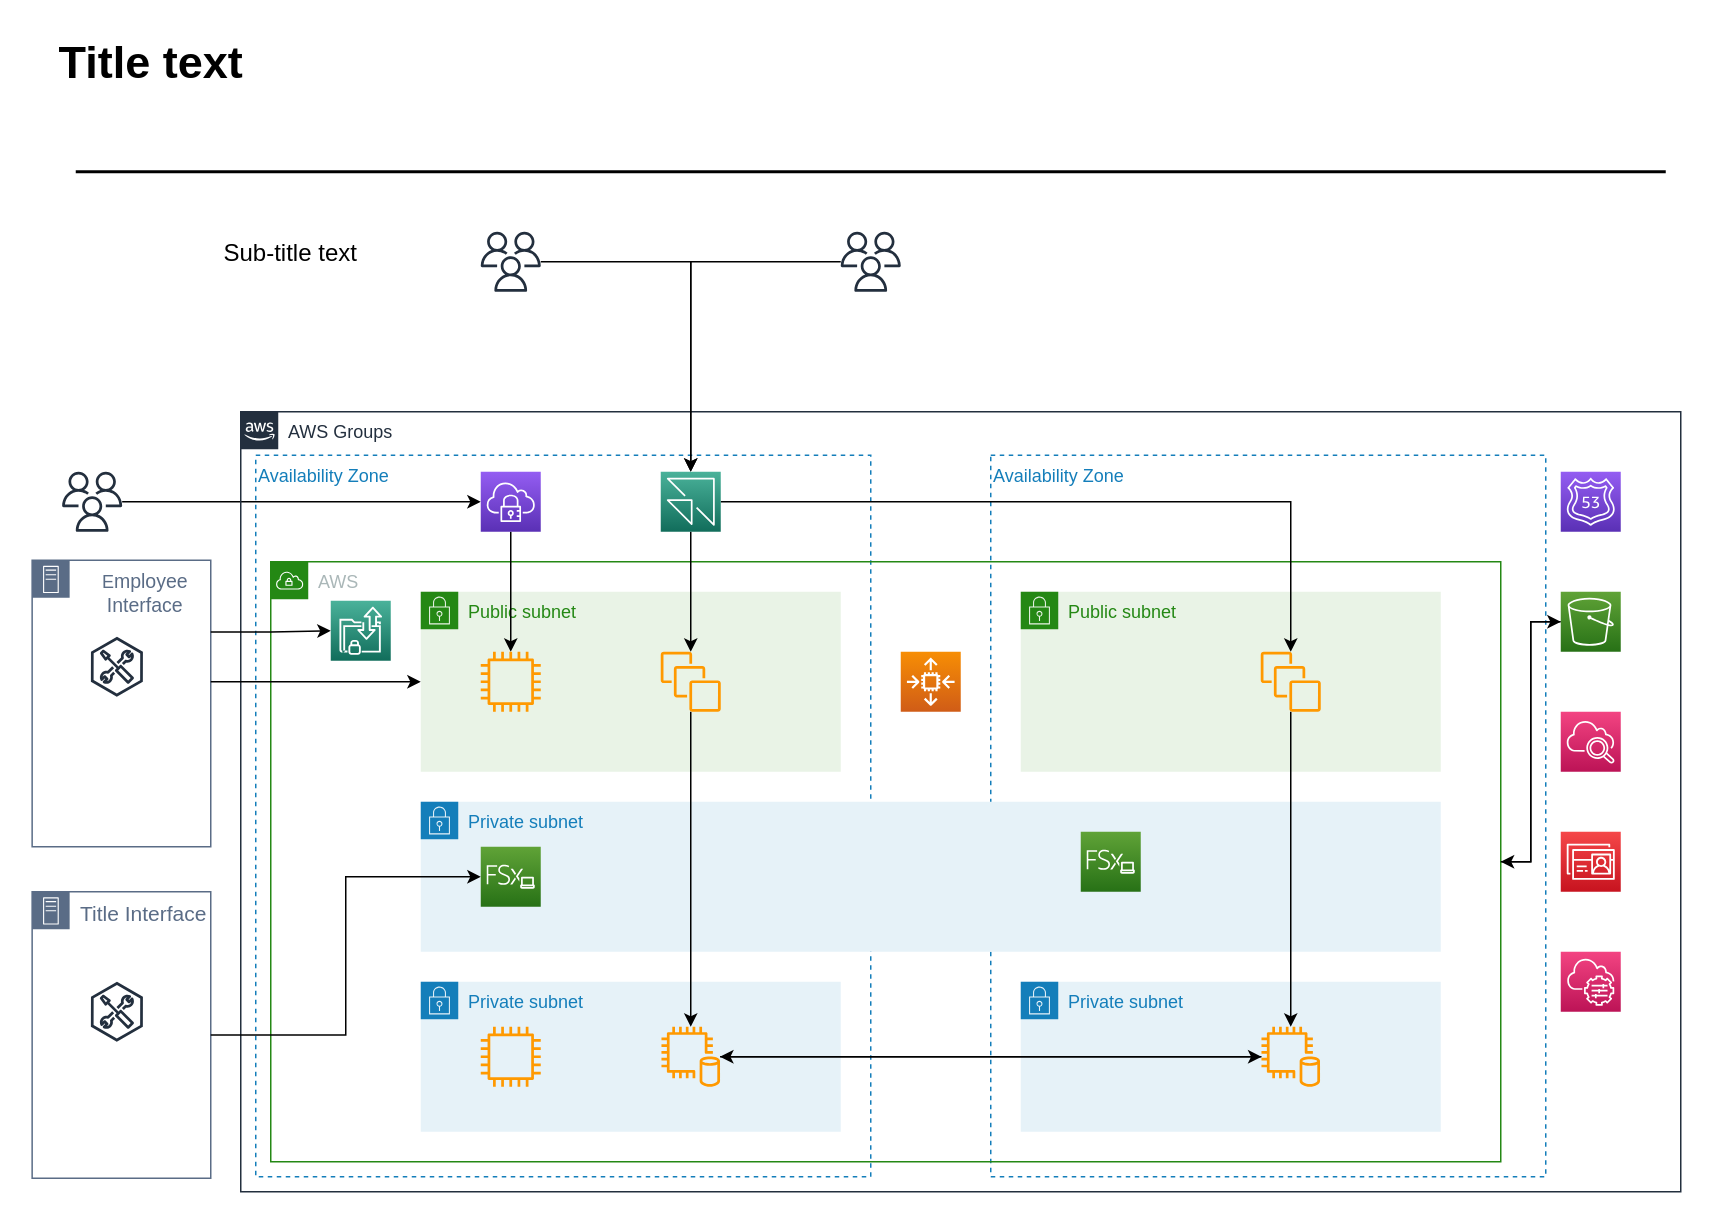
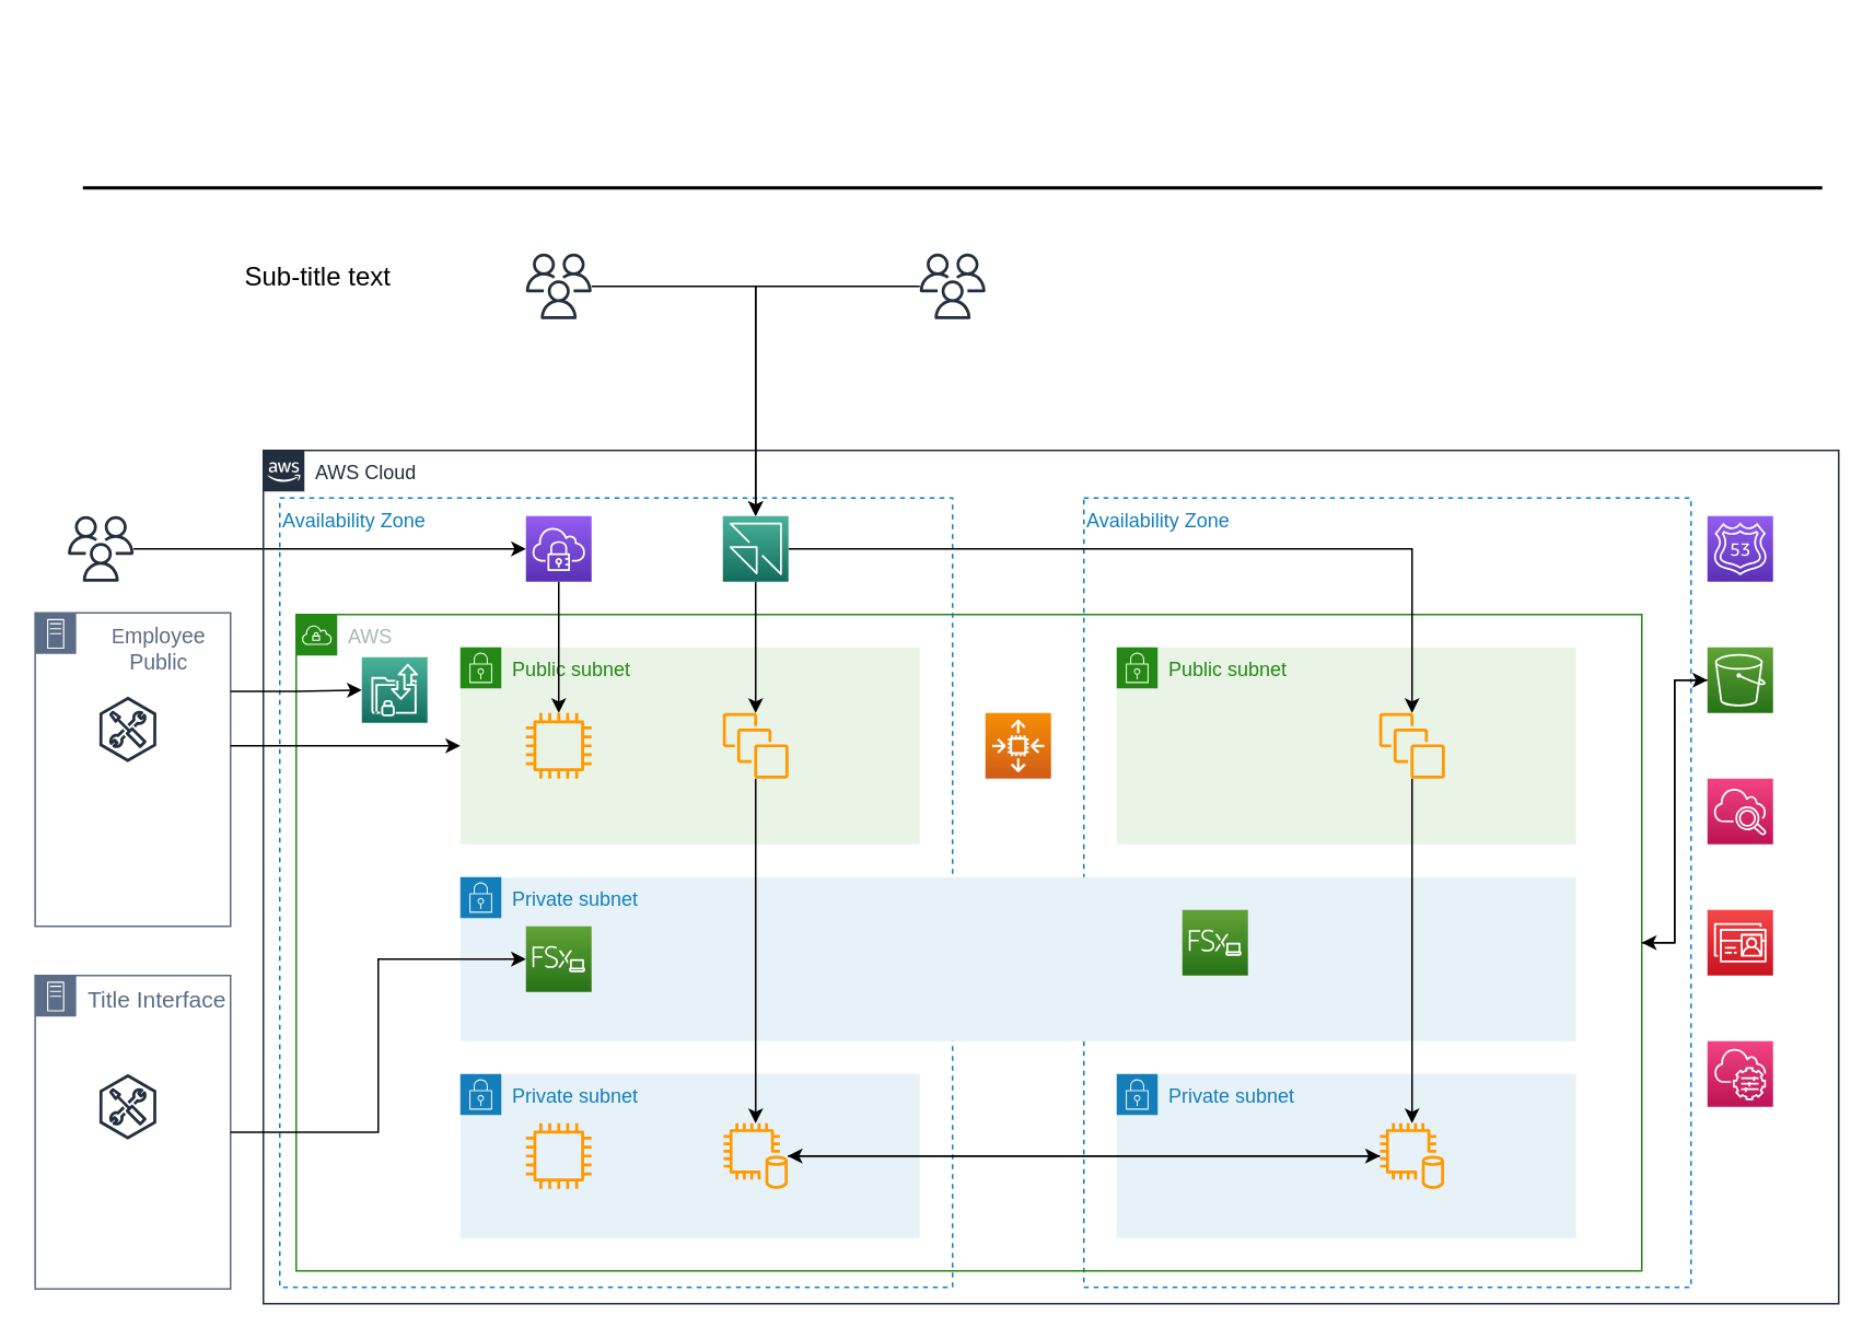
- <mxCell id="2" value="Title text&lt;br&gt;" style="text;html=1;resizable=0;points=[];autosize=1;align=left;verticalAlign=top;spacingTop=-4;fontSize=30;fontStyle=1;labelBackgroundColor=none;" parent="1" vertex="1"><mxGeometry x="36.5" y="20.5" width="130" height="40" as="geometry" /></mxCell>
- <mxCell id="7" value="AWS Groups" style="points=[[0,0],[0.25,0],[0.5,0],[0.75,0],[1,0],[1,0.25],[1,0.5],[1,0.75],[1,1],[0.75,1],[0.5,1],[0.25,1],[0,1],[0,0.75],[0,0.5],[0,0.25]];outlineConnect=0;gradientColor=none;html=1;whiteSpace=wrap;fontSize=12;fontStyle=0;shape=mxgraph.aws4.group;grIcon=mxgraph.aws4.group_aws_cloud_alt;strokeColor=#232F3E;fillColor=none;verticalAlign=top;align=left;spacingLeft=30;fontColor=#232F3E;dashed=0;labelBackgroundColor=none;" parent="6" vertex="1"><mxGeometry x="160" y="274" width="960" height="520" as="geometry" /></mxCell>
+ <mxCell id="7" value="AWS Cloud" style="points=[[0,0],[0.25,0],[0.5,0],[0.75,0],[1,0],[1,0.25],[1,0.5],[1,0.75],[1,1],[0.75,1],[0.5,1],[0.25,1],[0,1],[0,0.75],[0,0.5],[0,0.25]];outlineConnect=0;gradientColor=none;html=1;whiteSpace=wrap;fontSize=12;fontStyle=0;shape=mxgraph.aws4.group;grIcon=mxgraph.aws4.group_aws_cloud_alt;strokeColor=#232F3E;fillColor=none;verticalAlign=top;align=left;spacingLeft=30;fontColor=#232F3E;dashed=0;labelBackgroundColor=none;" parent="6" vertex="1"><mxGeometry x="160" y="274" width="960" height="520" as="geometry" /></mxCell>
- <mxCell id="17" value="&lt;div style=&quot;text-align: center&quot;&gt;&lt;span&gt;E&lt;/span&gt;&lt;span style=&quot;font-size: 13px&quot;&gt;mployee Interface&lt;/span&gt;&lt;/div&gt;" style="points=[[0,0],[0.25,0],[0.5,0],[0.75,0],[1,0],[1,0.25],[1,0.5],[1,0.75],[1,1],[0.75,1],[0.5,1],[0.25,1],[0,1],[0,0.75],[0,0.5],[0,0.25]];outlineConnect=0;gradientColor=none;html=1;whiteSpace=wrap;fontSize=12;fontStyle=0;shape=mxgraph.aws4.group;grIcon=mxgraph.aws4.group_on_premise;strokeColor=#5A6C86;fillColor=none;verticalAlign=top;align=left;spacingLeft=30;fontColor=#5A6C86;dashed=0;" vertex="1" parent="6"><mxGeometry x="20.93" y="373" width="119.07" height="191" as="geometry" /></mxCell>
+ <mxCell id="17" value="&lt;div style=&quot;text-align: center&quot;&gt;&lt;span&gt;E&lt;/span&gt;&lt;span style=&quot;font-size: 13px&quot;&gt;mployee Public&lt;/span&gt;&lt;/div&gt;" style="points=[[0,0],[0.25,0],[0.5,0],[0.75,0],[1,0],[1,0.25],[1,0.5],[1,0.75],[1,1],[0.75,1],[0.5,1],[0.25,1],[0,1],[0,0.75],[0,0.5],[0,0.25]];outlineConnect=0;gradientColor=none;html=1;whiteSpace=wrap;fontSize=12;fontStyle=0;shape=mxgraph.aws4.group;grIcon=mxgraph.aws4.group_on_premise;strokeColor=#5A6C86;fillColor=none;verticalAlign=top;align=left;spacingLeft=30;fontColor=#5A6C86;dashed=0;" vertex="1" parent="6"><mxGeometry x="20.93" y="373" width="119.07" height="191" as="geometry" /></mxCell>
